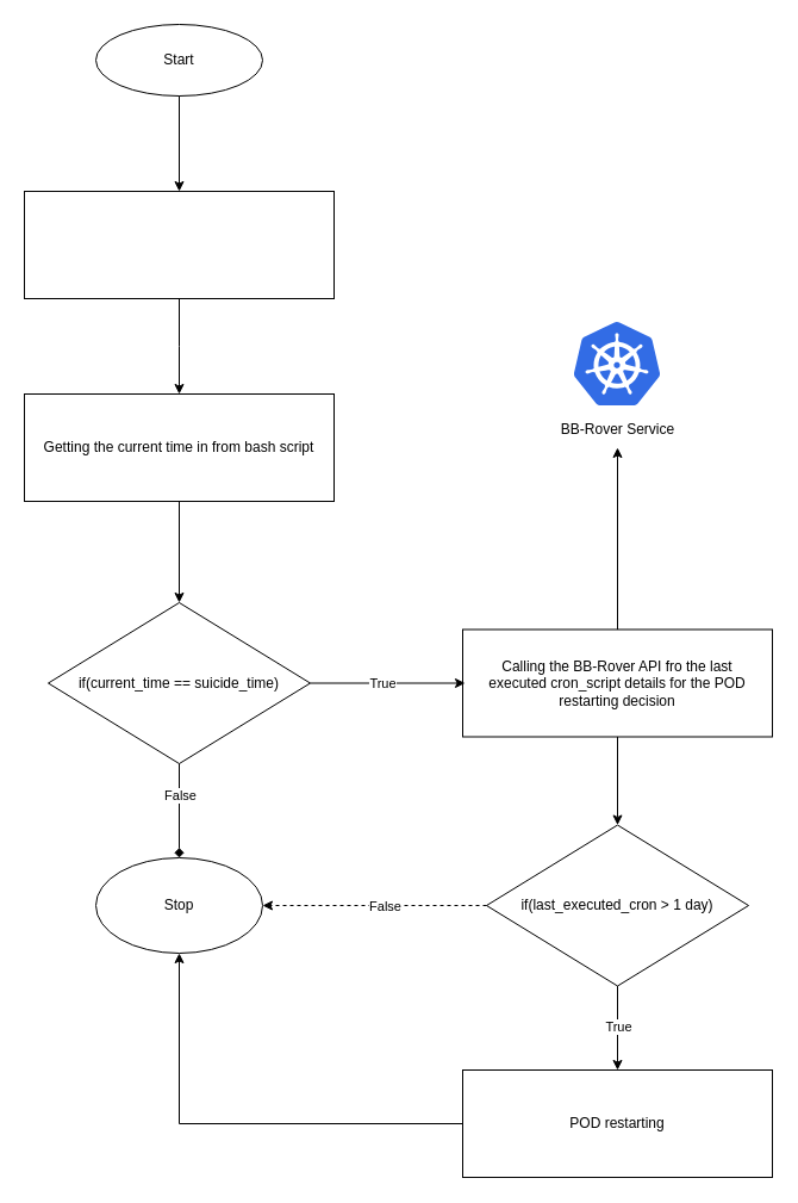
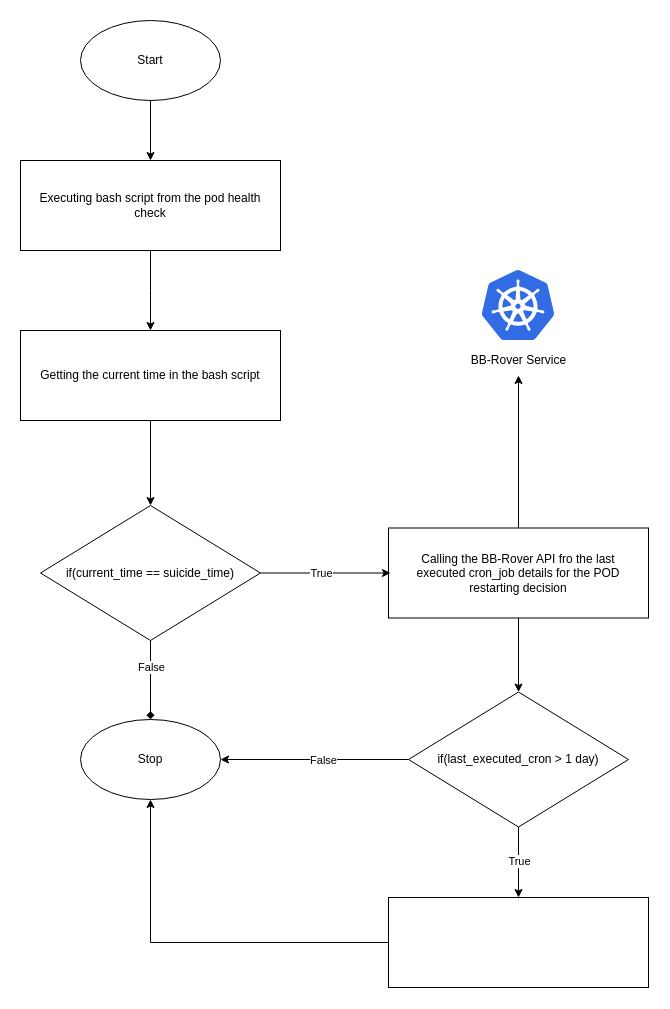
- <mxCell id="3" value="Start" style="ellipse;whiteSpace=wrap;html=1;fillColor=none;" vertex="1" parent="1"><mxGeometry x="80" y="20" width="140" height="60" as="geometry" /></mxCell>
+ <mxCell id="3" value="Start" style="ellipse;whiteSpace=wrap;html=1;fillColor=none;" vertex="1" parent="1"><mxGeometry x="80" y="20" width="140" height="80" as="geometry" /></mxCell>
+ <mxCell id="6" value="Executing bash script from the pod health check" style="text;html=1;align=center;verticalAlign=middle;whiteSpace=wrap;rounded=0;" vertex="1" parent="1"><mxGeometry x="30" y="170" width="240" height="70" as="geometry" /></mxCell>
- <mxCell id="9" value="Getting the current time in from bash script" style="text;html=1;align=center;verticalAlign=middle;whiteSpace=wrap;rounded=0;" vertex="1" parent="1"><mxGeometry x="30" y="340" width="240" height="70" as="geometry" /></mxCell>
+ <mxCell id="9" value="Getting the current time in the bash script" style="text;html=1;align=center;verticalAlign=middle;whiteSpace=wrap;rounded=0;" vertex="1" parent="1"><mxGeometry x="30" y="340" width="240" height="70" as="geometry" /></mxCell>
- <mxCell id="20" value="Calling the BB-Rover API fro the last executed cron_script details for the POD restarting decision" style="text;html=1;align=center;verticalAlign=middle;whiteSpace=wrap;rounded=0;" vertex="1" parent="1"><mxGeometry x="398" y="537.5" width="240" height="70" as="geometry" /></mxCell>
+ <mxCell id="20" value="Calling the BB-Rover API fro the last executed cron_job details for the POD restarting decision" style="text;html=1;align=center;verticalAlign=middle;whiteSpace=wrap;rounded=0;" vertex="1" parent="1"><mxGeometry x="398" y="537.5" width="240" height="70" as="geometry" /></mxCell>
- <mxCell id="24" style="edgeStyle=orthogonalEdgeStyle;rounded=0;orthogonalLoop=1;jettySize=auto;html=1;exitX=0;exitY=0.5;exitDx=0;exitDy=0;entryX=1;entryY=0.5;entryDx=0;entryDy=0;dashed=1;" edge="1" parent="1" source="26" target="21"><mxGeometry relative="1" as="geometry" /></mxCell>
+ <mxCell id="24" style="edgeStyle=orthogonalEdgeStyle;rounded=0;orthogonalLoop=1;jettySize=auto;html=1;exitX=0;exitY=0.5;exitDx=0;exitDy=0;entryX=1;entryY=0.5;entryDx=0;entryDy=0;" edge="1" parent="1" source="26" target="21"><mxGeometry relative="1" as="geometry" /></mxCell>
- <mxCell id="29" value="POD restarting" style="text;html=1;align=center;verticalAlign=middle;whiteSpace=wrap;rounded=0;" vertex="1" parent="1"><mxGeometry x="398" y="907" width="240" height="70" as="geometry" /></mxCell>
